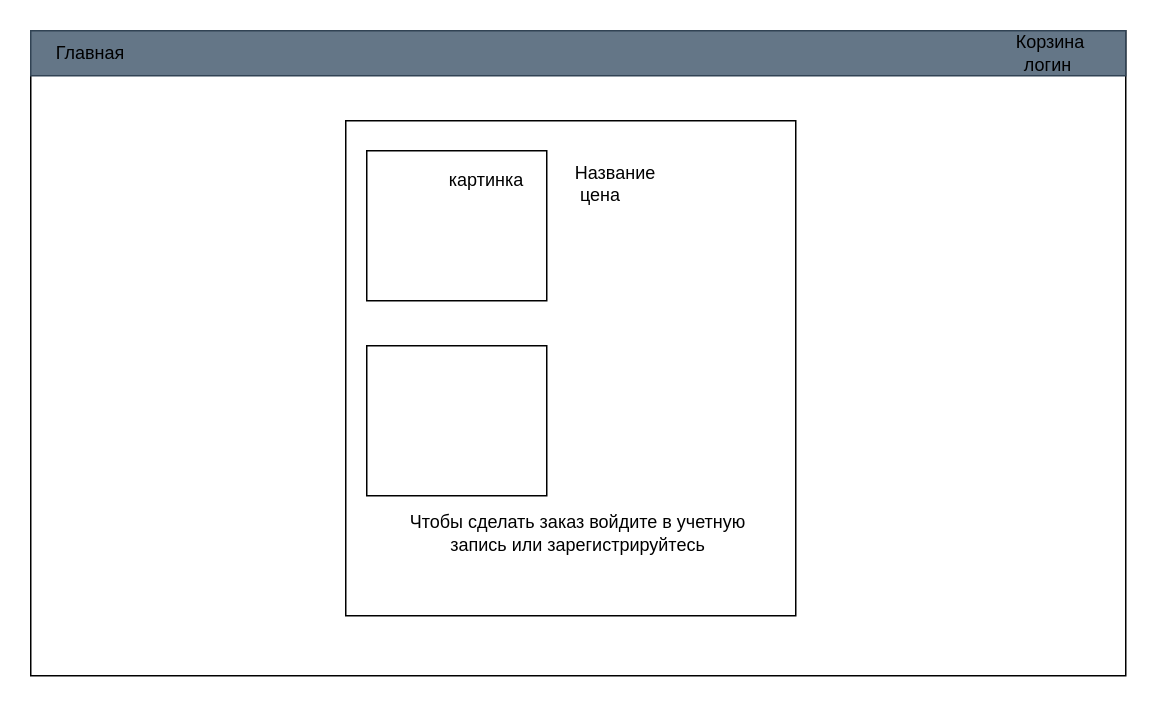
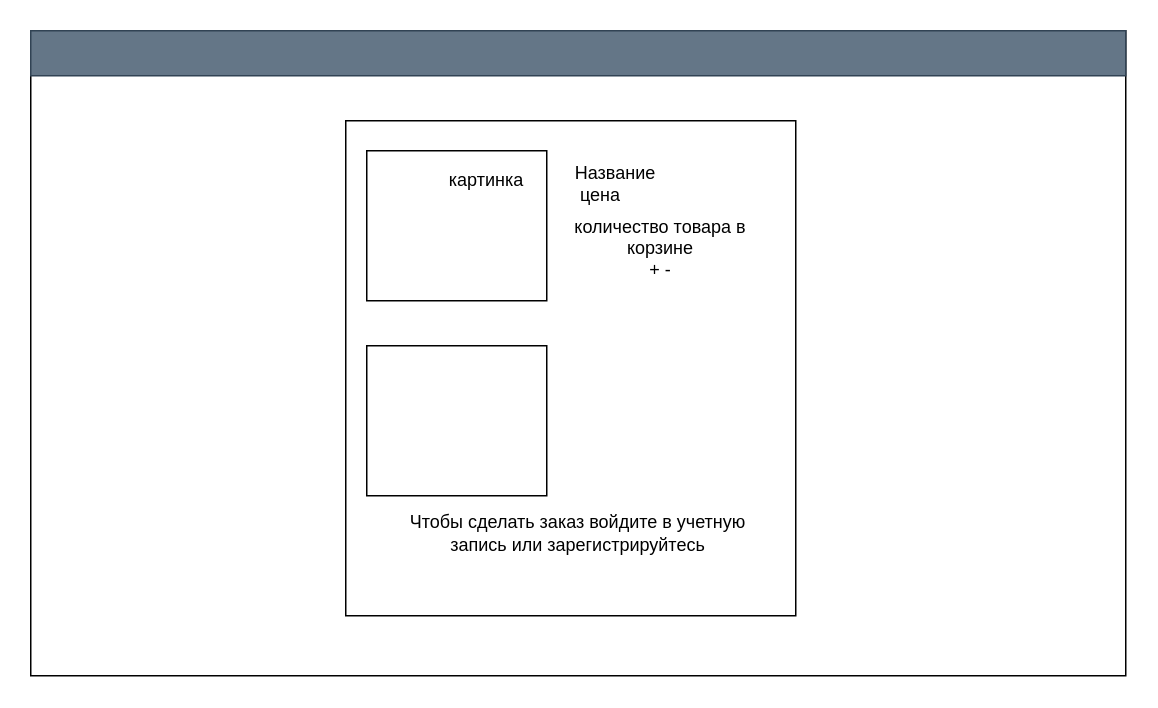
- <mxCell id="4" value="Главная" style="text;html=1;strokeColor=none;fillColor=none;align=center;verticalAlign=middle;whiteSpace=wrap;rounded=0;" vertex="1" parent="1"><mxGeometry x="30" y="20" width="60" height="30" as="geometry" /></mxCell>
- <mxCell id="5" value="Корзина логин&amp;nbsp;" style="text;html=1;strokeColor=none;fillColor=none;align=center;verticalAlign=middle;whiteSpace=wrap;rounded=0;" vertex="1" parent="1"><mxGeometry x="670" y="20" width="60" height="30" as="geometry" /></mxCell>
+ <mxCell id="11" value="количество товара в корзине&lt;br&gt;+ -" style="text;html=1;strokeColor=none;fillColor=none;align=center;verticalAlign=middle;whiteSpace=wrap;rounded=0;" vertex="1" parent="1"><mxGeometry x="380" y="150" width="120" height="30" as="geometry" /></mxCell>
